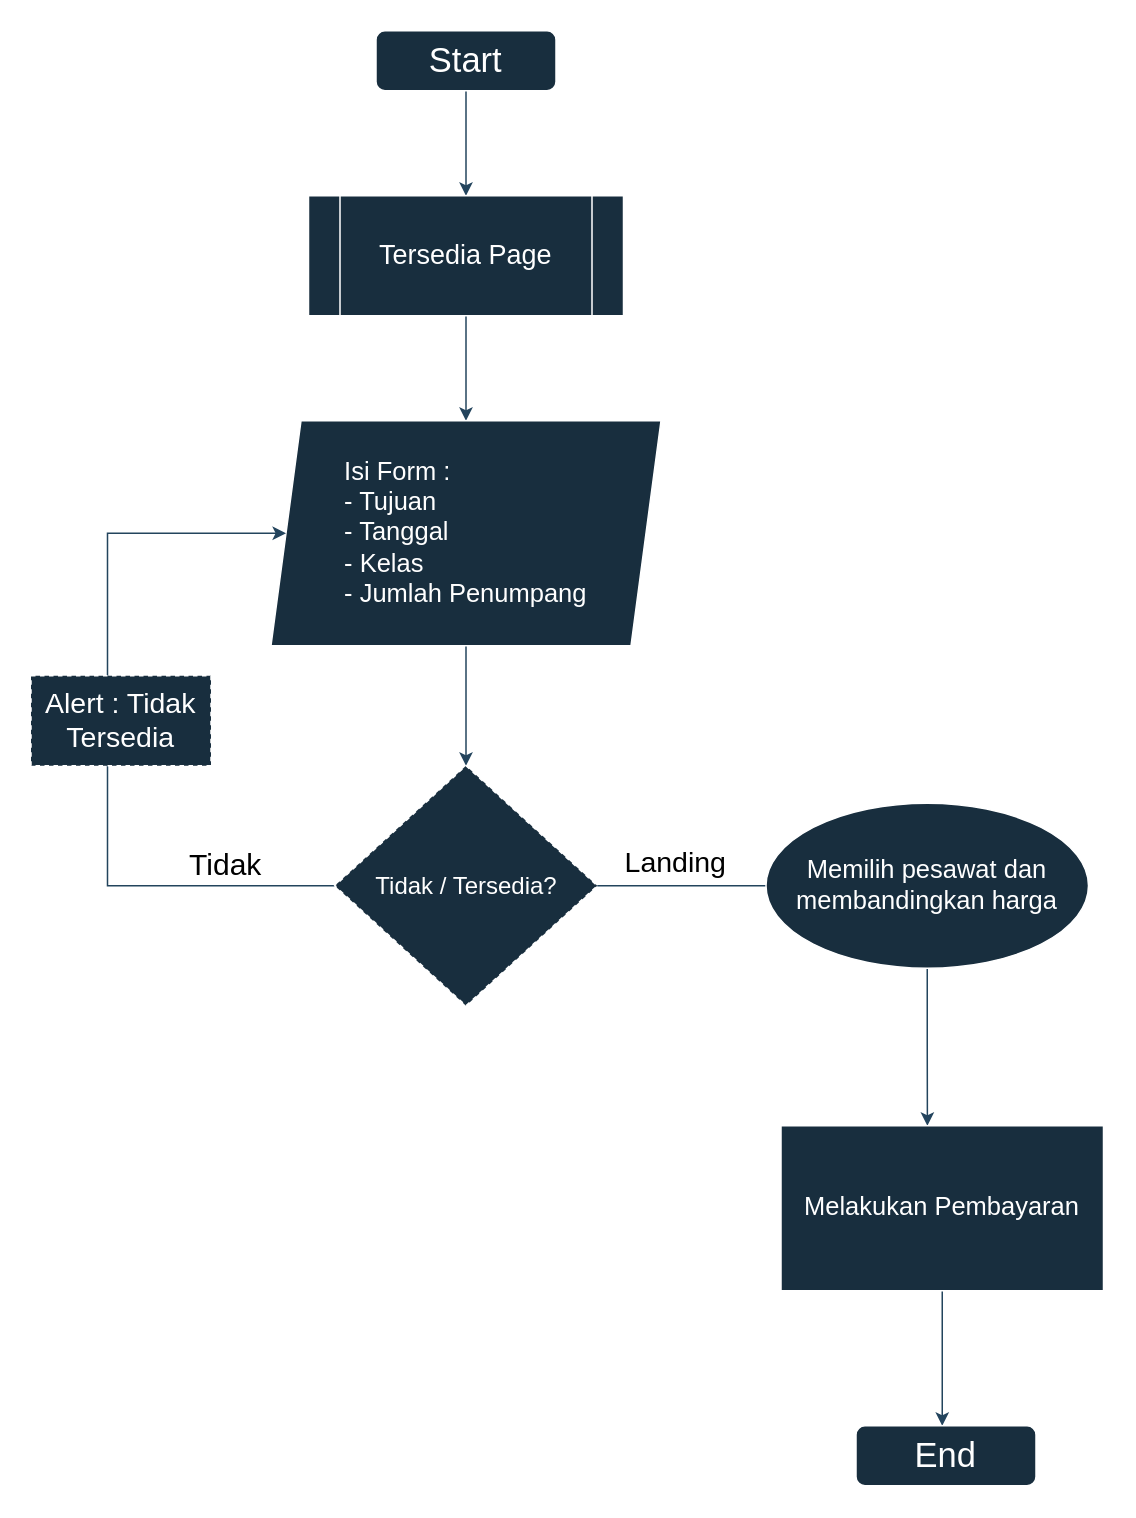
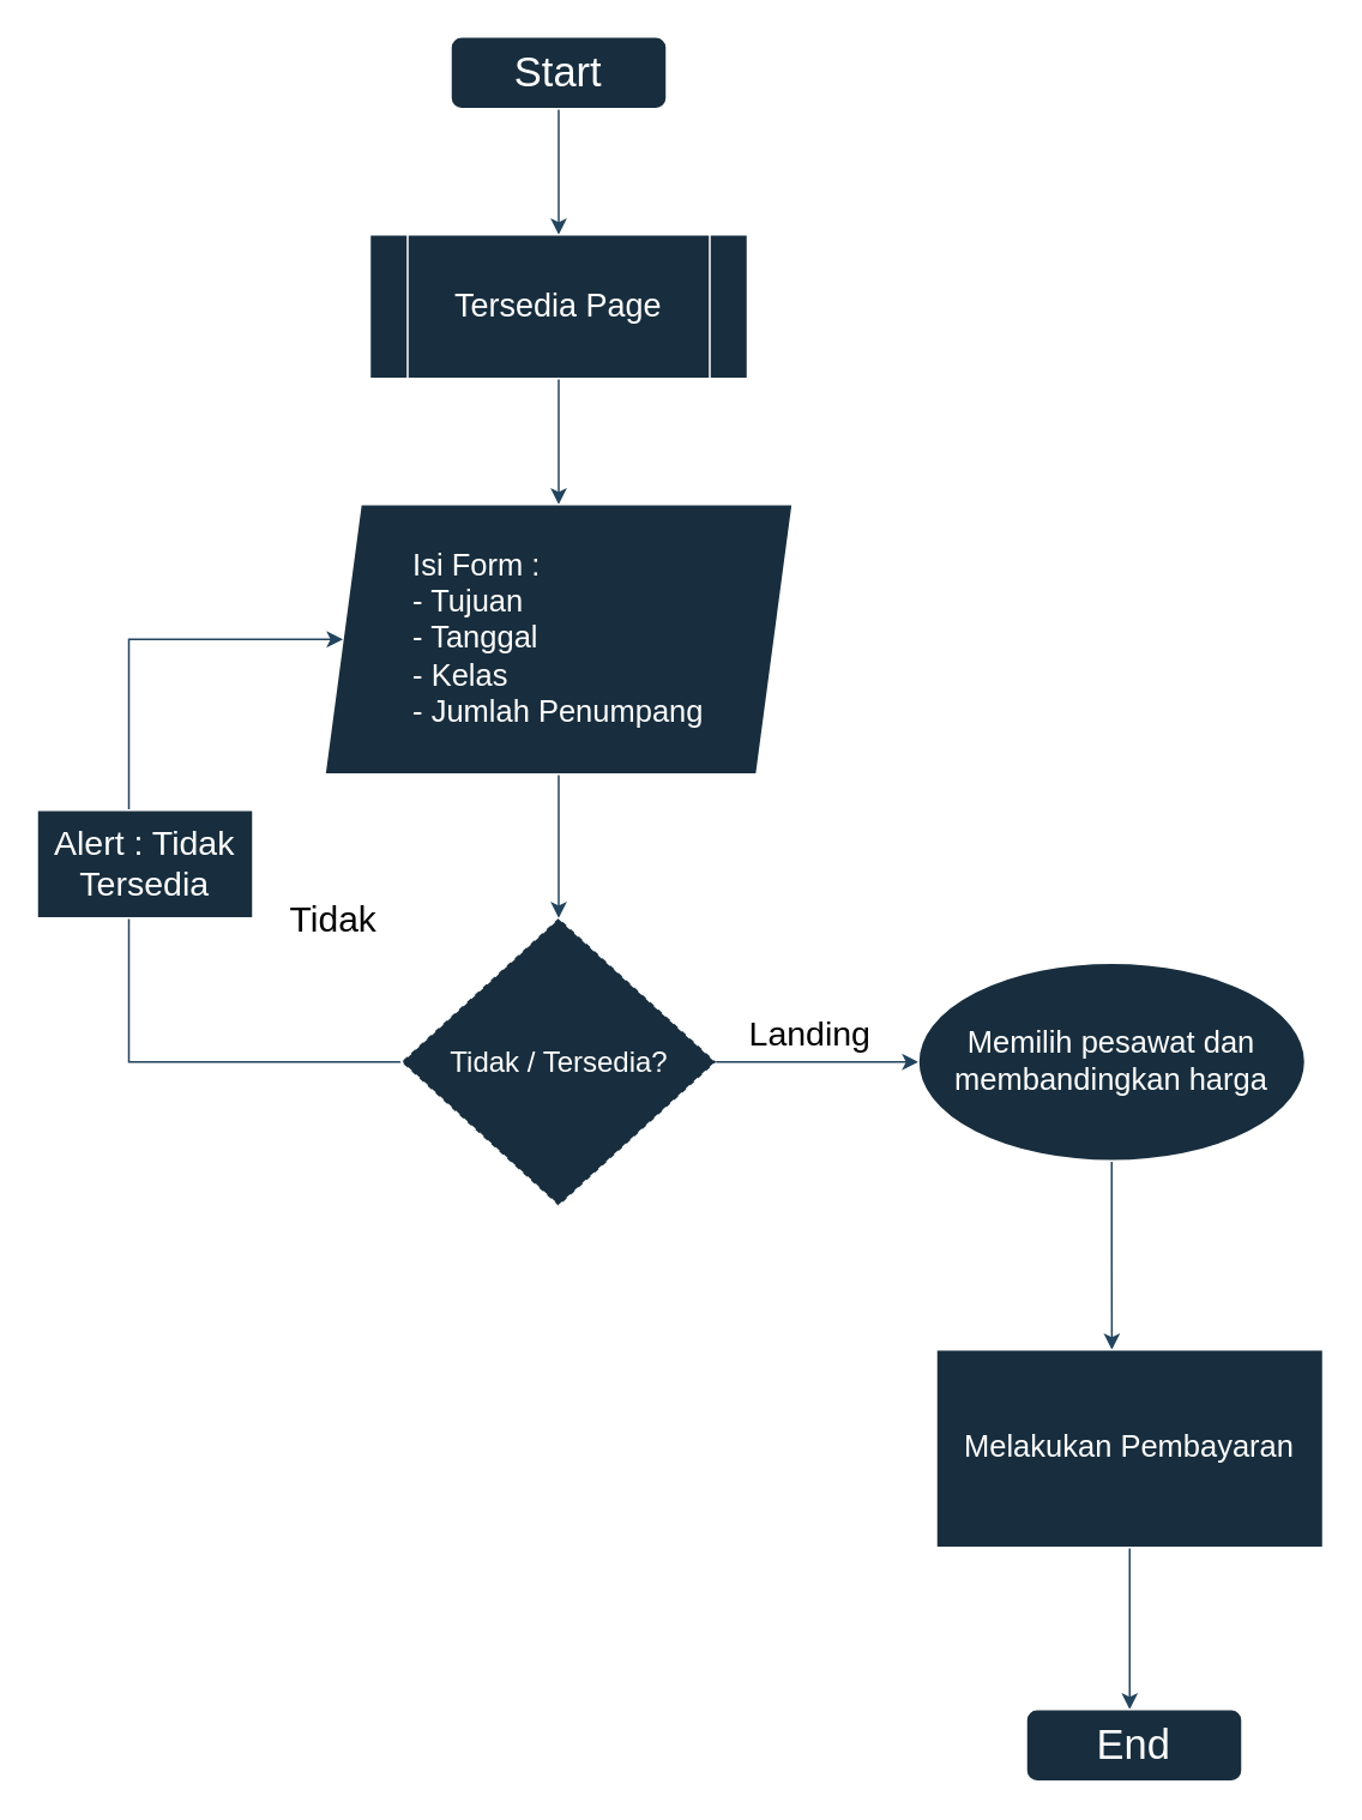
- <mxCell id="13" value="&lt;font style=&quot;font-size: 19px;&quot;&gt;Alert : Tidak Tersedia&lt;/font&gt;" style="rounded=0;whiteSpace=wrap;html=1;labelBackgroundColor=none;fillColor=#182E3E;strokeColor=#FFFFFF;fontColor=#FFFFFF;dashed=1;" vertex="1" parent="1"><mxGeometry x="20" y="450" width="120" height="60" as="geometry" /></mxCell>
+ <mxCell id="13" value="&lt;font style=&quot;font-size: 19px;&quot;&gt;Alert : Tidak Tersedia&lt;/font&gt;" style="rounded=0;whiteSpace=wrap;html=1;labelBackgroundColor=none;fillColor=#182E3E;strokeColor=#FFFFFF;fontColor=#FFFFFF;" vertex="1" parent="1"><mxGeometry x="20" y="450" width="120" height="60" as="geometry" /></mxCell>
- <mxCell id="18" value="&lt;font style=&quot;font-size: 20px;&quot;&gt;Tidak&lt;/font&gt;" style="text;html=1;strokeColor=none;fillColor=none;align=center;verticalAlign=middle;whiteSpace=wrap;rounded=0;labelBackgroundColor=none;fontColor=#000000;" vertex="1" parent="1"><mxGeometry x="120" y="560" width="60" height="30" as="geometry" /></mxCell>
+ <mxCell id="18" value="&lt;font style=&quot;font-size: 20px;&quot;&gt;Tidak&lt;/font&gt;" style="text;html=1;strokeColor=none;fillColor=none;align=center;verticalAlign=middle;whiteSpace=wrap;rounded=0;labelBackgroundColor=none;fontColor=#000000;" vertex="1" parent="1"><mxGeometry x="155" y="495" width="60" height="30" as="geometry" /></mxCell>
- <mxCell id="8" value="" style="edgeStyle=orthogonalEdgeStyle;rounded=0;orthogonalLoop=1;jettySize=auto;html=1;labelBackgroundColor=none;strokeColor=#23445D;fontColor=default;endArrow=none;" edge="1" parent="1" source="10" target="12"><mxGeometry relative="1" as="geometry" /></mxCell>
+ <mxCell id="8" value="" style="edgeStyle=orthogonalEdgeStyle;rounded=0;orthogonalLoop=1;jettySize=auto;html=1;labelBackgroundColor=none;strokeColor=#23445D;fontColor=default;" edge="1" parent="1" source="10" target="12"><mxGeometry relative="1" as="geometry" /></mxCell>
